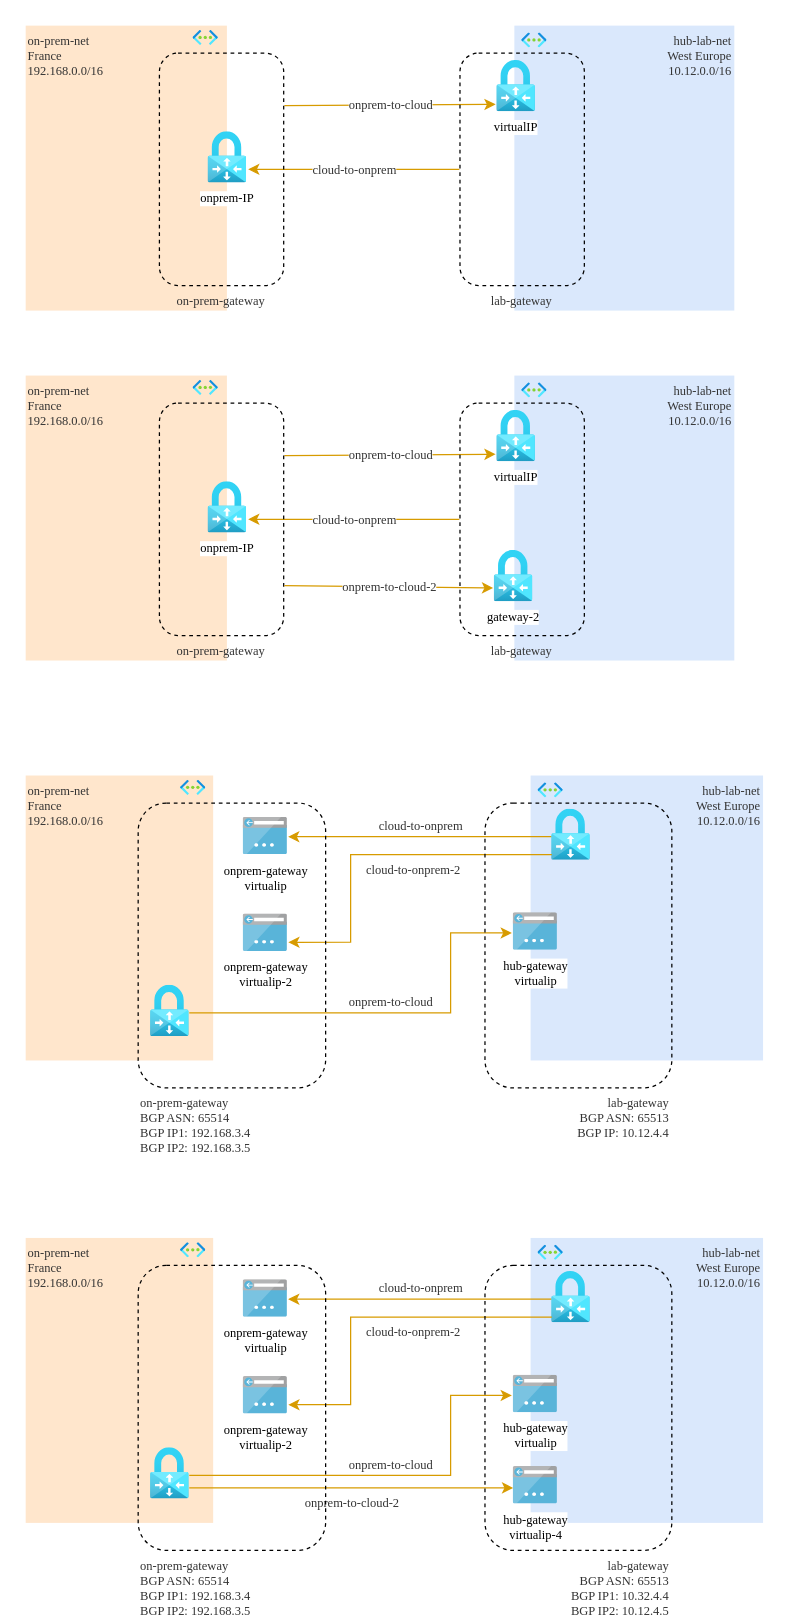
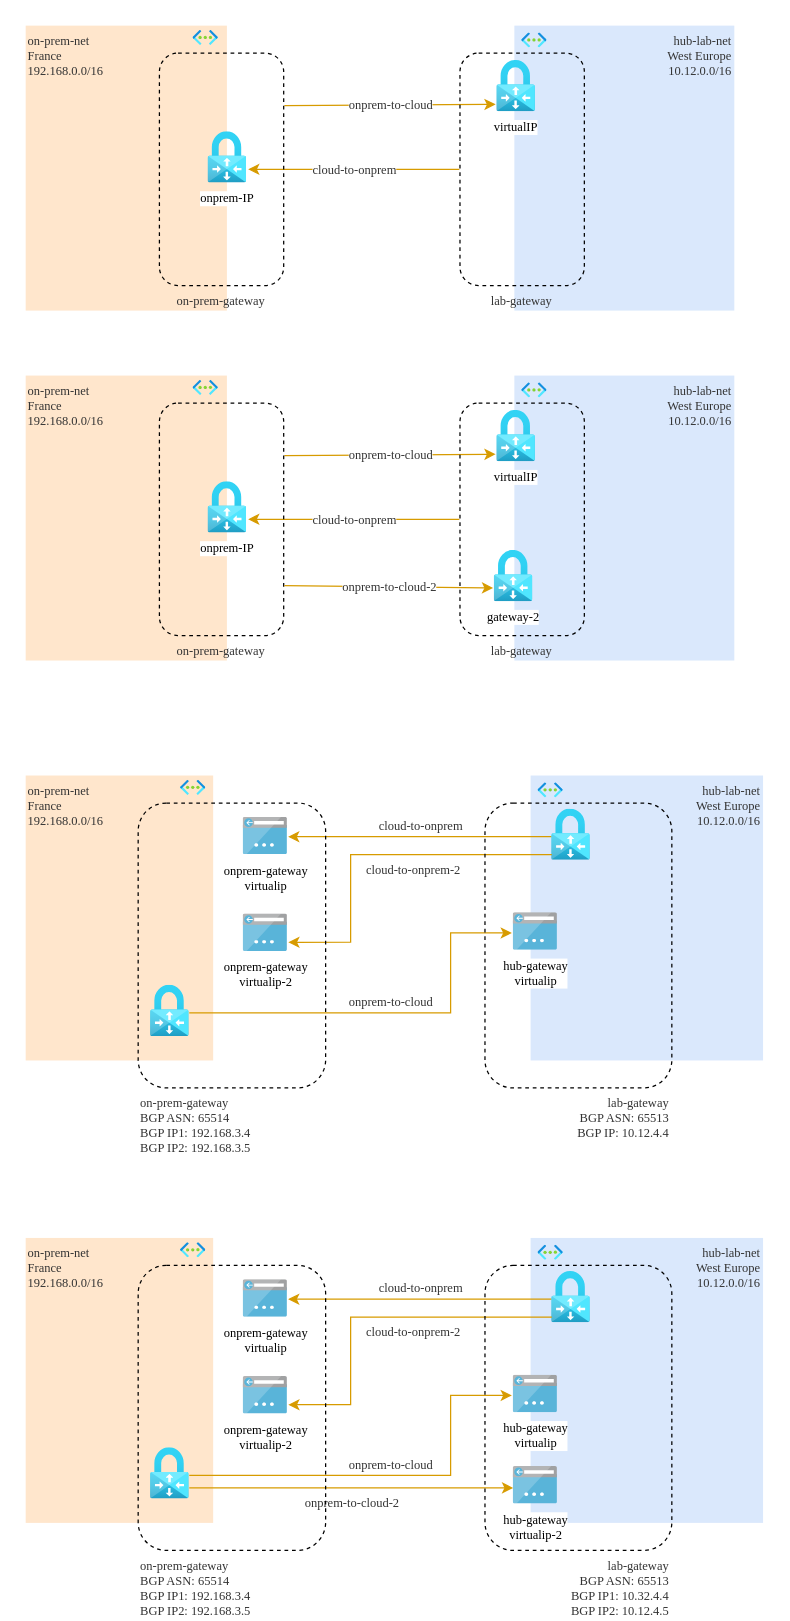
- <mxCell id="24" value="hub-gateway&lt;br&gt;virtualip-4" style="sketch=0;aspect=fixed;html=1;points=[];align=center;image;fontSize=10;image=img/lib/mscae/App_Service_IPAddress.svg;fontFamily=Verdana;" parent="1" vertex="1"><mxGeometry x="410.05" y="1173" width="35.71" height="30" as="geometry" /></mxCell>
+ <mxCell id="24" value="hub-gateway&lt;br&gt;virtualip-2" style="sketch=0;aspect=fixed;html=1;points=[];align=center;image;fontSize=10;image=img/lib/mscae/App_Service_IPAddress.svg;fontFamily=Verdana;" parent="1" vertex="1"><mxGeometry x="410.05" y="1173" width="35.71" height="30" as="geometry" /></mxCell>
